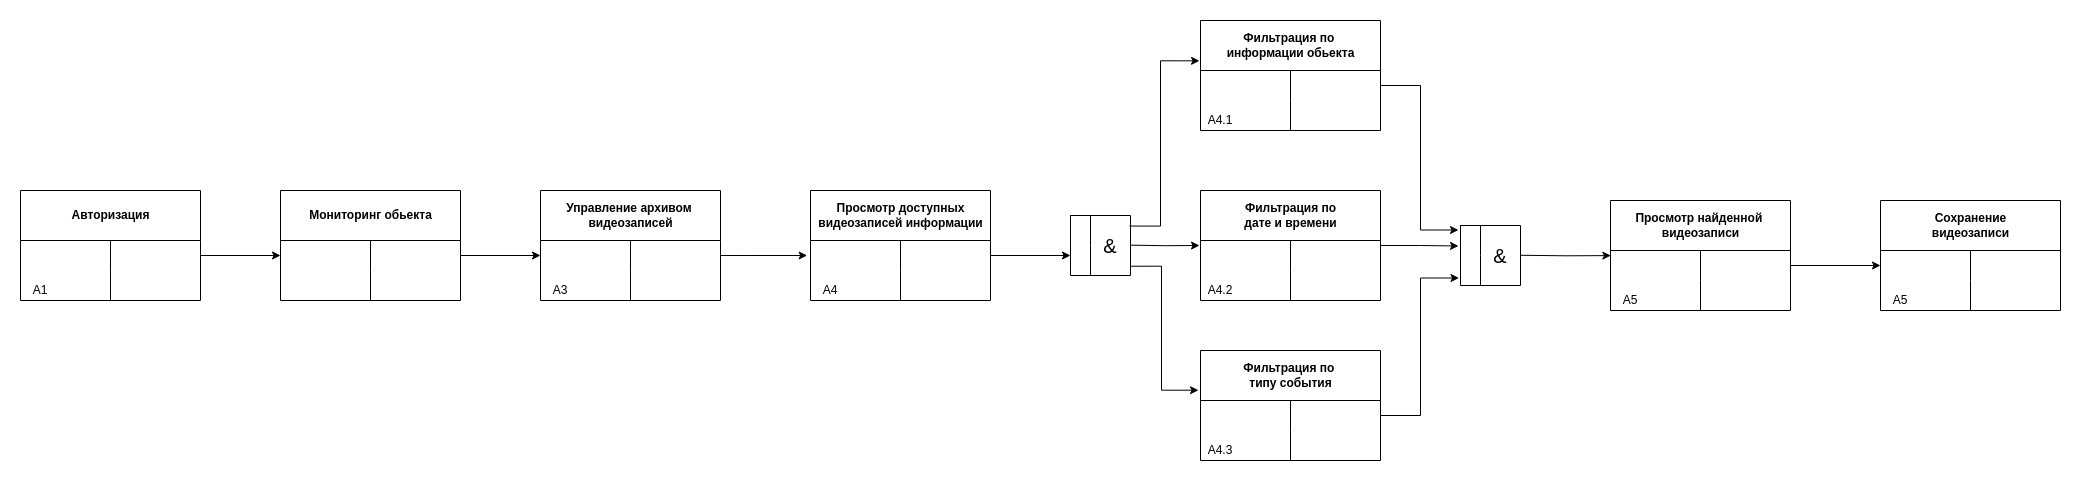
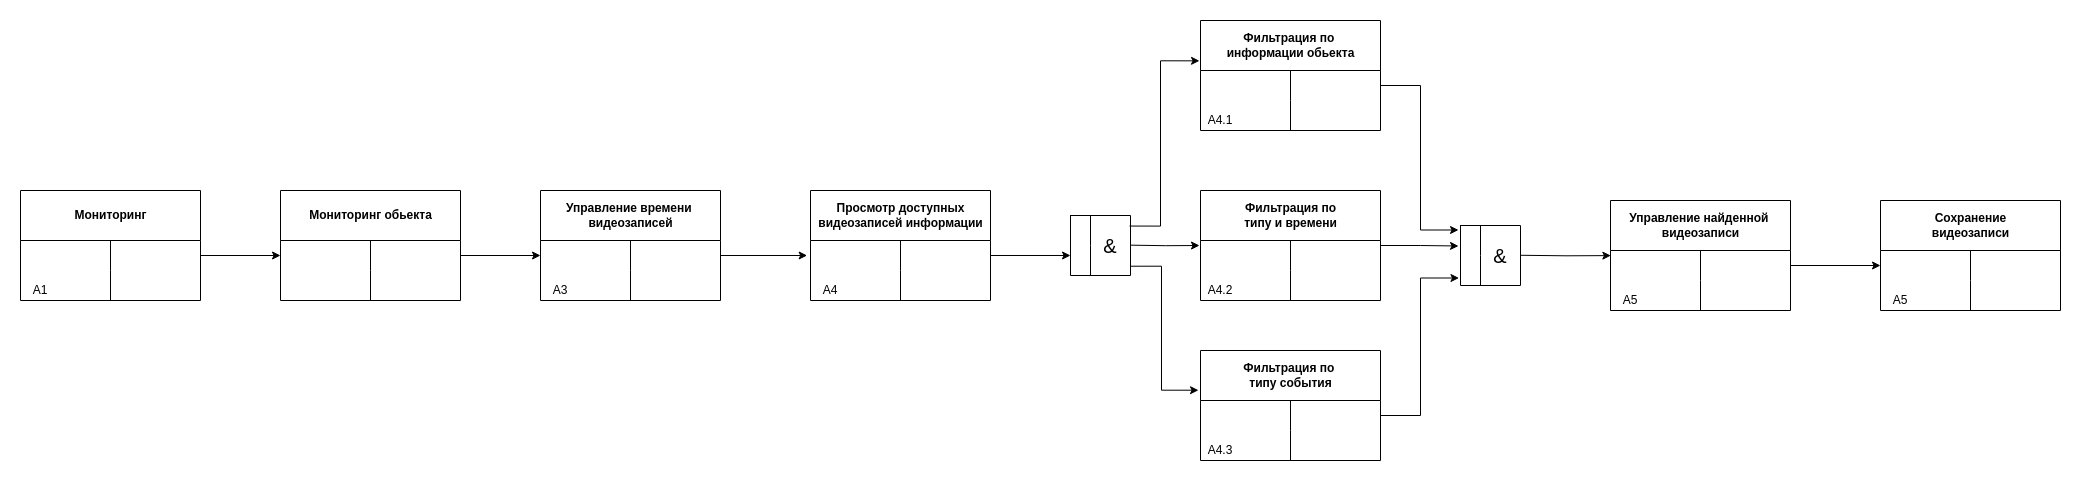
- <mxCell id="2" value="Авторизация" style="shape=table;startSize=50;container=1;collapsible=1;childLayout=tableLayout;fixedRows=1;rowLines=0;fontStyle=1;align=center;resizeLast=1;html=1;" vertex="1" parent="1"><mxGeometry x="20" y="190" width="180" height="110" as="geometry" /></mxCell>
+ <mxCell id="2" value="Мониторинг" style="shape=table;startSize=50;container=1;collapsible=1;childLayout=tableLayout;fixedRows=1;rowLines=0;fontStyle=1;align=center;resizeLast=1;html=1;" vertex="1" parent="1"><mxGeometry x="20" y="190" width="180" height="110" as="geometry" /></mxCell>
- <mxCell id="81" value="Управление архивом&amp;nbsp;&lt;br&gt;видеозаписей" style="shape=table;startSize=50;container=1;collapsible=1;childLayout=tableLayout;fixedRows=1;rowLines=0;fontStyle=1;align=center;resizeLast=1;html=1;" vertex="1" parent="1"><mxGeometry x="540" y="190" width="180" height="110" as="geometry" /></mxCell>
+ <mxCell id="81" value="Управление времени&amp;nbsp;&lt;br&gt;видеозаписей" style="shape=table;startSize=50;container=1;collapsible=1;childLayout=tableLayout;fixedRows=1;rowLines=0;fontStyle=1;align=center;resizeLast=1;html=1;" vertex="1" parent="1"><mxGeometry x="540" y="190" width="180" height="110" as="geometry" /></mxCell>
- <mxCell id="34" value="Фильтрация по&lt;br&gt;дате и времени" style="shape=table;startSize=50;container=1;collapsible=1;childLayout=tableLayout;fixedRows=1;rowLines=0;fontStyle=1;align=center;resizeLast=1;html=1;" vertex="1" parent="1"><mxGeometry x="1200" y="190" width="180" height="110" as="geometry" /></mxCell>
+ <mxCell id="34" value="Фильтрация по&lt;br&gt;типу и времени" style="shape=table;startSize=50;container=1;collapsible=1;childLayout=tableLayout;fixedRows=1;rowLines=0;fontStyle=1;align=center;resizeLast=1;html=1;" vertex="1" parent="1"><mxGeometry x="1200" y="190" width="180" height="110" as="geometry" /></mxCell>
- <mxCell id="69" value="Просмотр найденной&amp;nbsp;&lt;br&gt;видеозаписи" style="shape=table;startSize=50;container=1;collapsible=1;childLayout=tableLayout;fixedRows=1;rowLines=0;fontStyle=1;align=center;resizeLast=1;html=1;" vertex="1" parent="1"><mxGeometry x="1610" y="200" width="180" height="110" as="geometry" /></mxCell>
+ <mxCell id="69" value="Управление найденной&amp;nbsp;&lt;br&gt;видеозаписи" style="shape=table;startSize=50;container=1;collapsible=1;childLayout=tableLayout;fixedRows=1;rowLines=0;fontStyle=1;align=center;resizeLast=1;html=1;" vertex="1" parent="1"><mxGeometry x="1610" y="200" width="180" height="110" as="geometry" /></mxCell>
